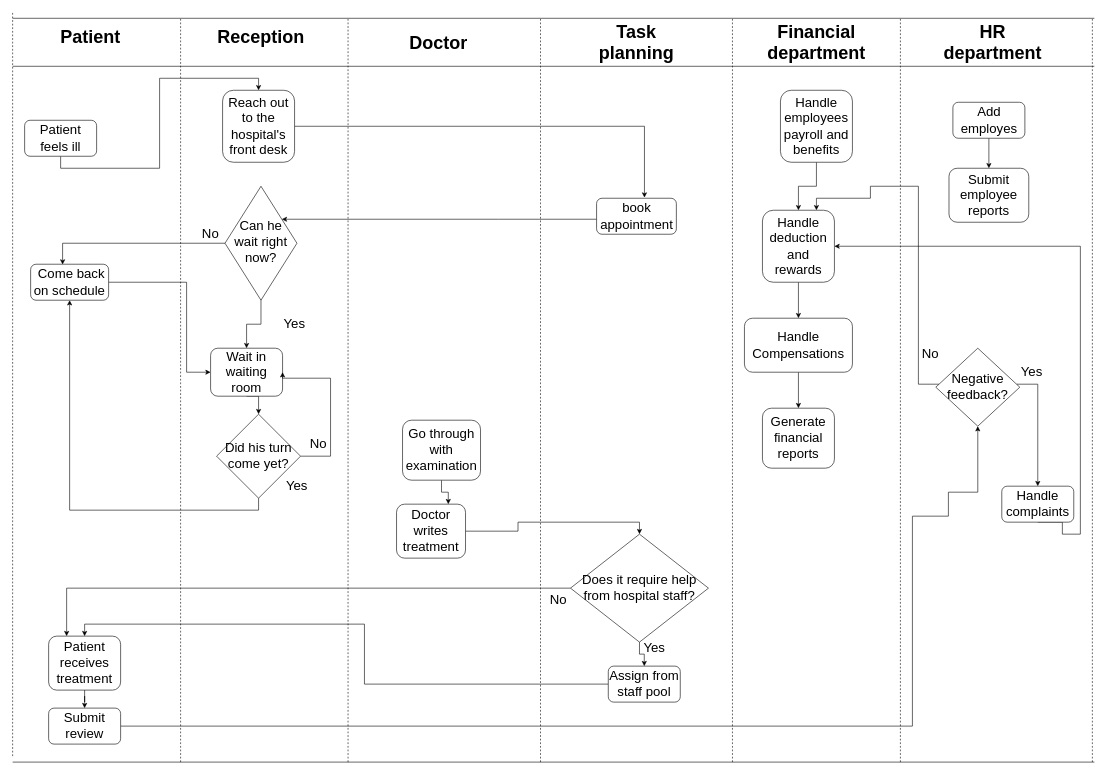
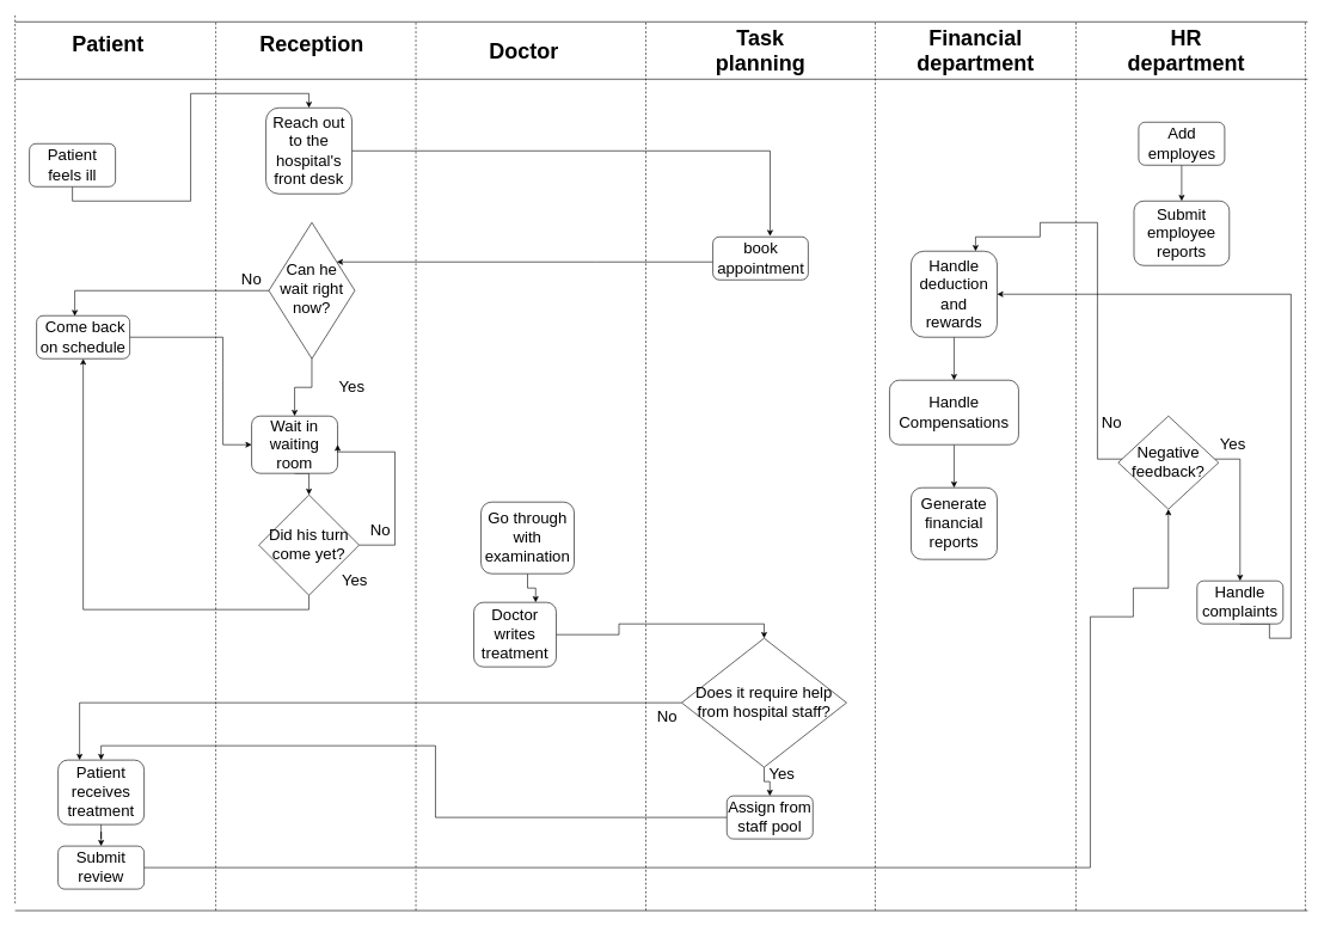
- <mxCell id="58" value="Handle employees payroll and benefits" style="rounded=1;whiteSpace=wrap;html=1;fontSize=22;fontStyle=0" parent="1" vertex="1"><mxGeometry x="1300" y="150" width="120" height="120" as="geometry" /></mxCell>
- <mxCell id="57" style="edgeStyle=orthogonalEdgeStyle;rounded=0;orthogonalLoop=1;jettySize=auto;html=1;fontSize=22;fontStyle=0" parent="1" source="58" target="60" edge="1"><mxGeometry relative="1" as="geometry"><mxPoint x="1360" y="320" as="targetPoint" /></mxGeometry></mxCell>
